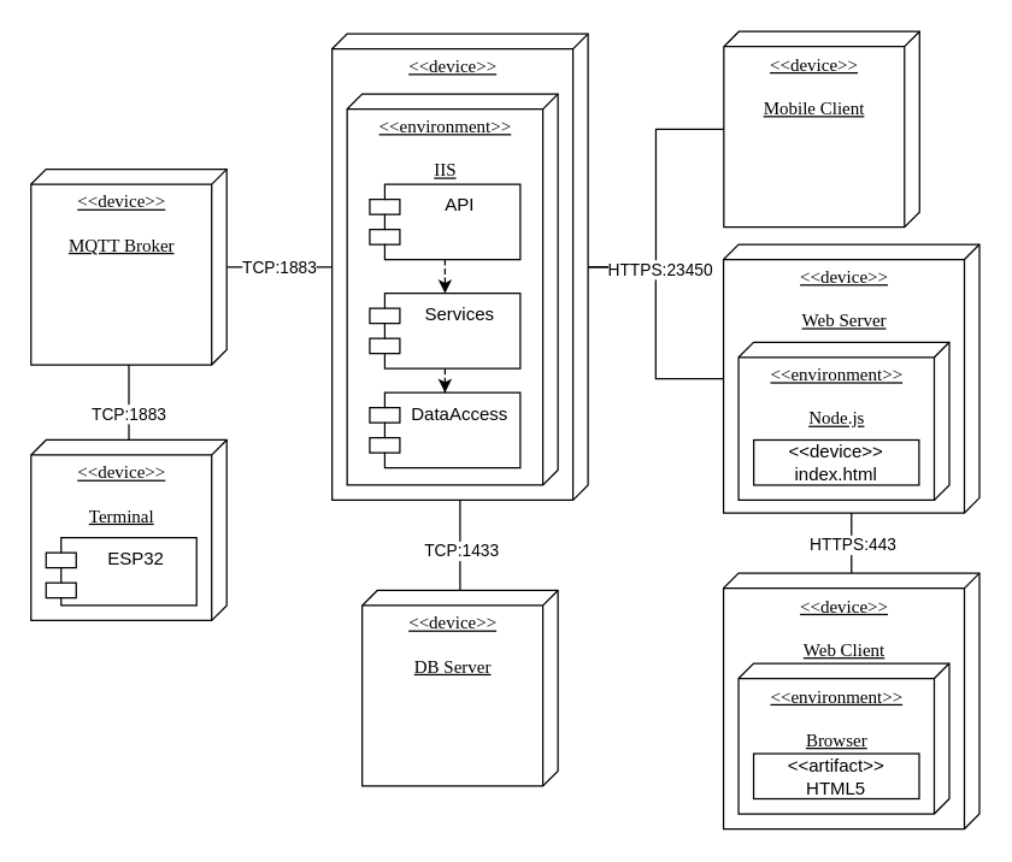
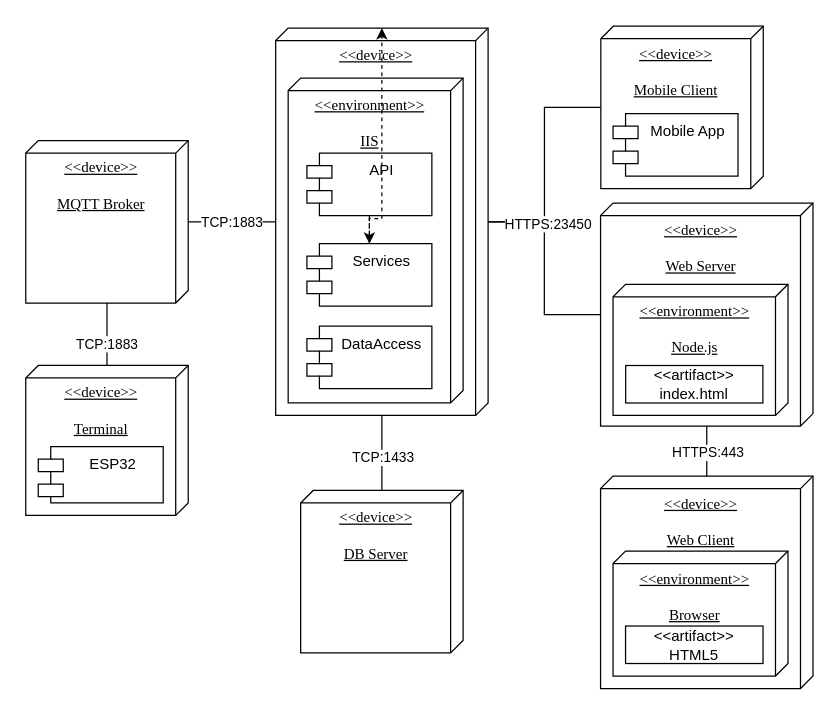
+ <mxCell id="31" value="Mobile App" style="shape=module;align=left;spacingLeft=20;align=center;verticalAlign=top;whiteSpace=wrap;html=1;" parent="1" vertex="1"><mxGeometry x="490" y="90.5" width="100" height="50" as="geometry" /></mxCell>
- <mxCell id="27" value="" style="edgeStyle=orthogonalEdgeStyle;rounded=0;orthogonalLoop=1;jettySize=auto;html=1;dashed=1;" parent="1" source="28" target="29" edge="1"><mxGeometry relative="1" as="geometry" /></mxCell>
+ <mxCell id="27" value="" style="edgeStyle=orthogonalEdgeStyle;rounded=0;orthogonalLoop=1;jettySize=auto;html=1;dashed=1;" parent="1" source="28" target="3" edge="1"><mxGeometry relative="1" as="geometry" /></mxCell>
- <mxCell id="22" value="&amp;lt;&amp;lt;device&amp;gt;&amp;gt;&lt;br&gt;index.html" style="html=1;align=center;verticalAlign=middle;dashed=0;whiteSpace=wrap;" parent="1" vertex="1"><mxGeometry x="500.1" y="292" width="109.79" height="30" as="geometry" /></mxCell>
+ <mxCell id="22" value="&amp;lt;&amp;lt;artifact&amp;gt;&amp;gt;&lt;br&gt;index.html" style="html=1;align=center;verticalAlign=middle;dashed=0;whiteSpace=wrap;" parent="1" vertex="1"><mxGeometry x="500.1" y="292" width="109.79" height="30" as="geometry" /></mxCell>
